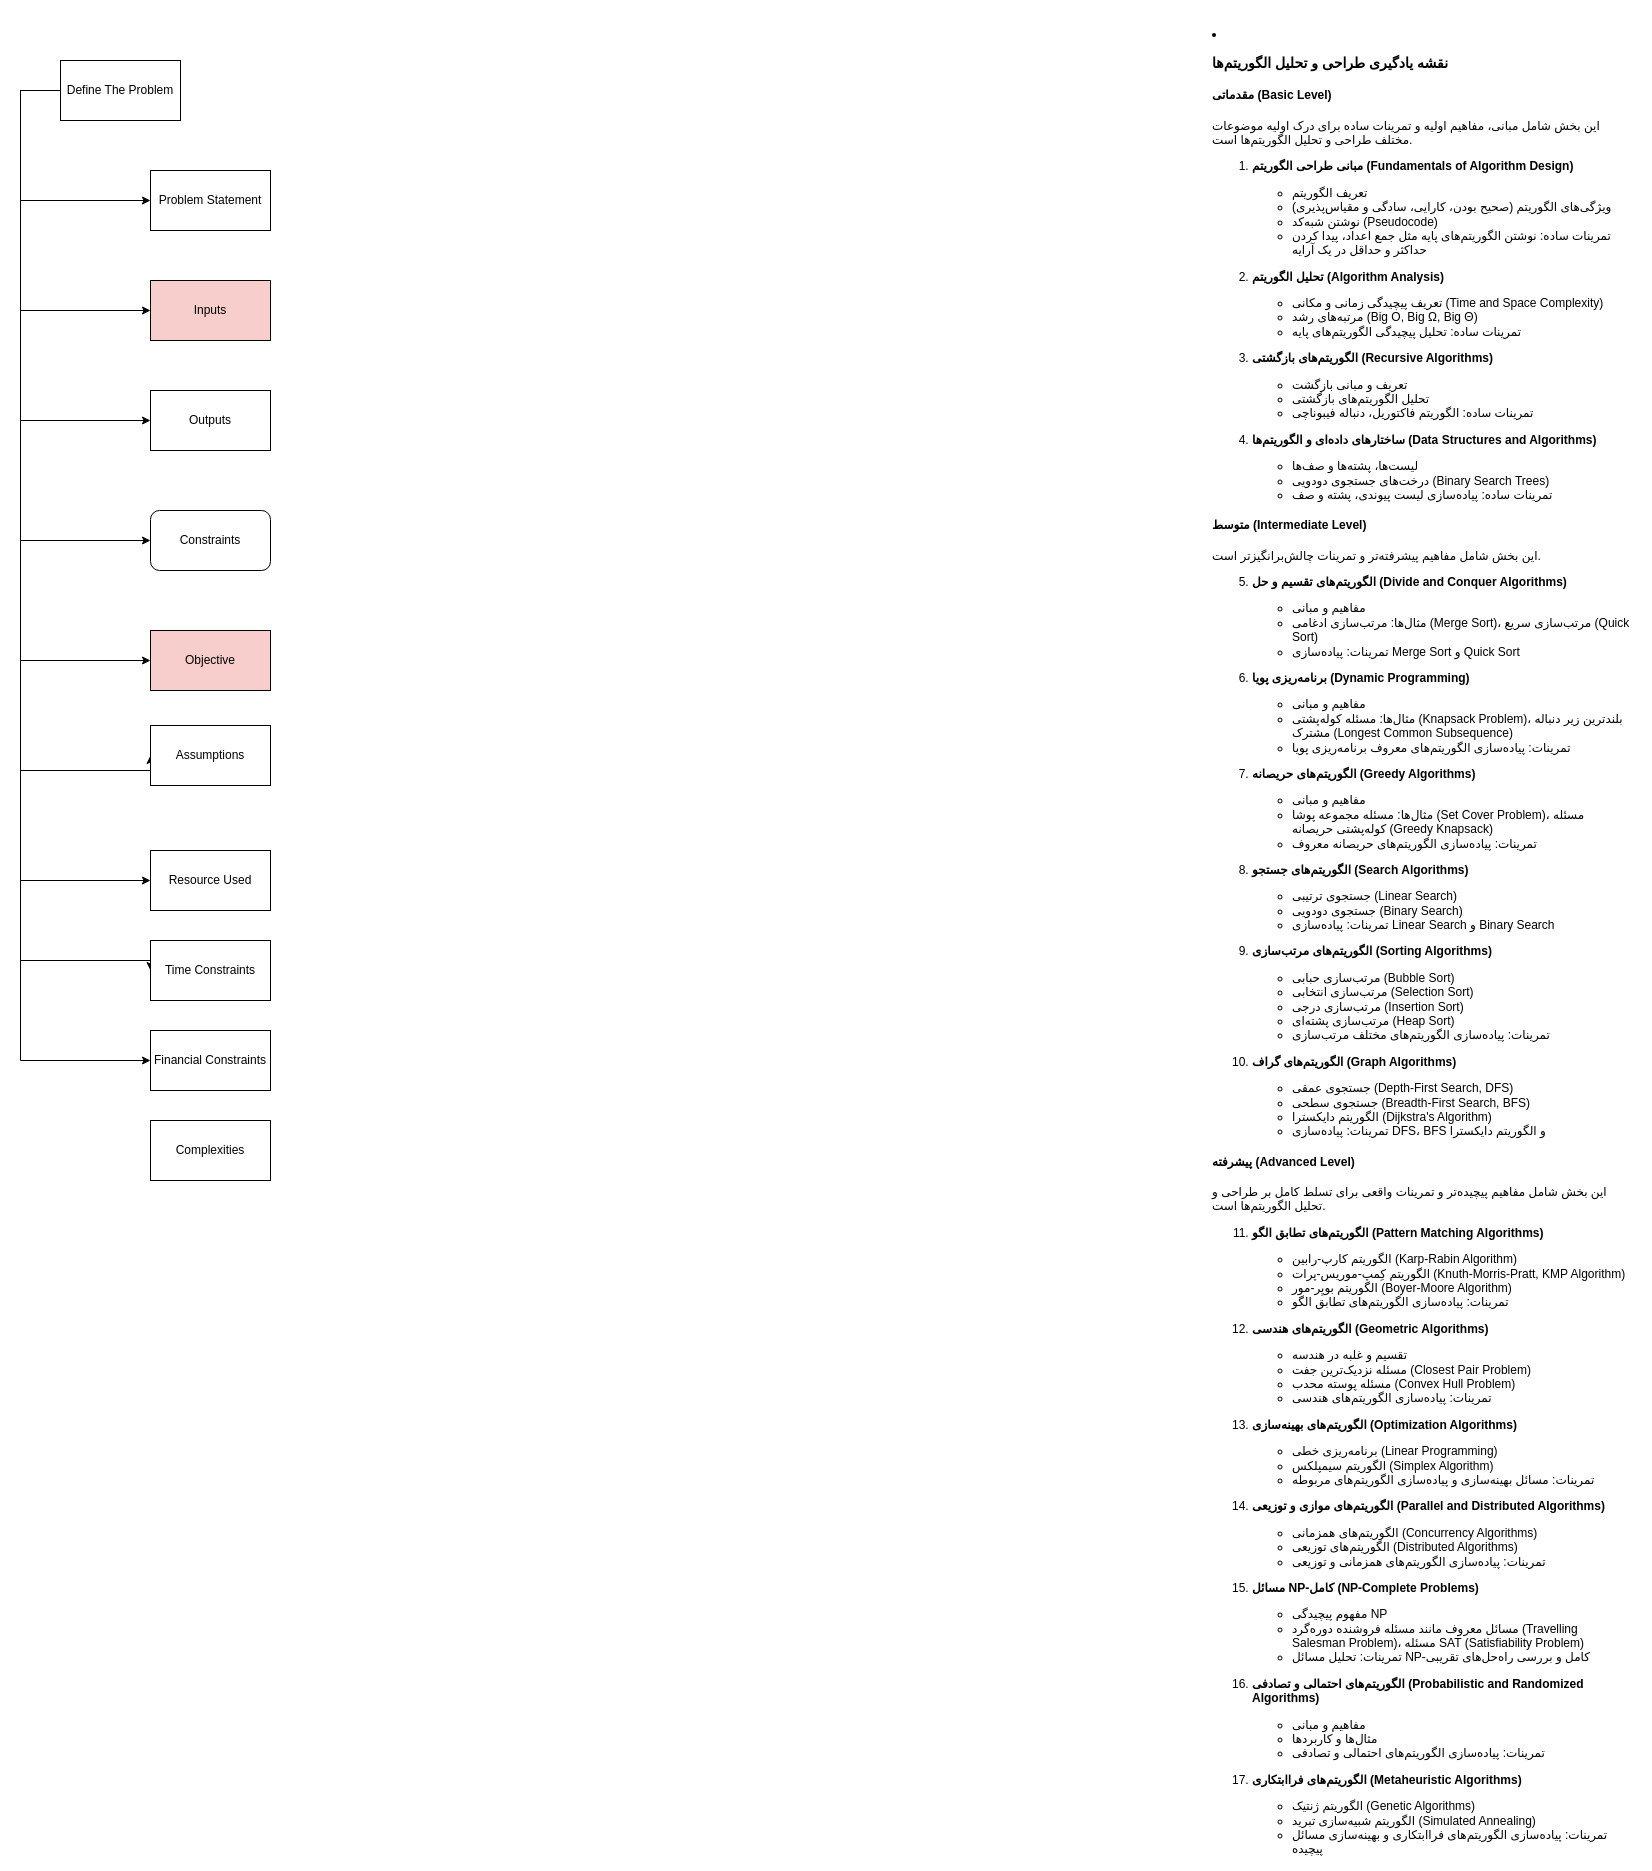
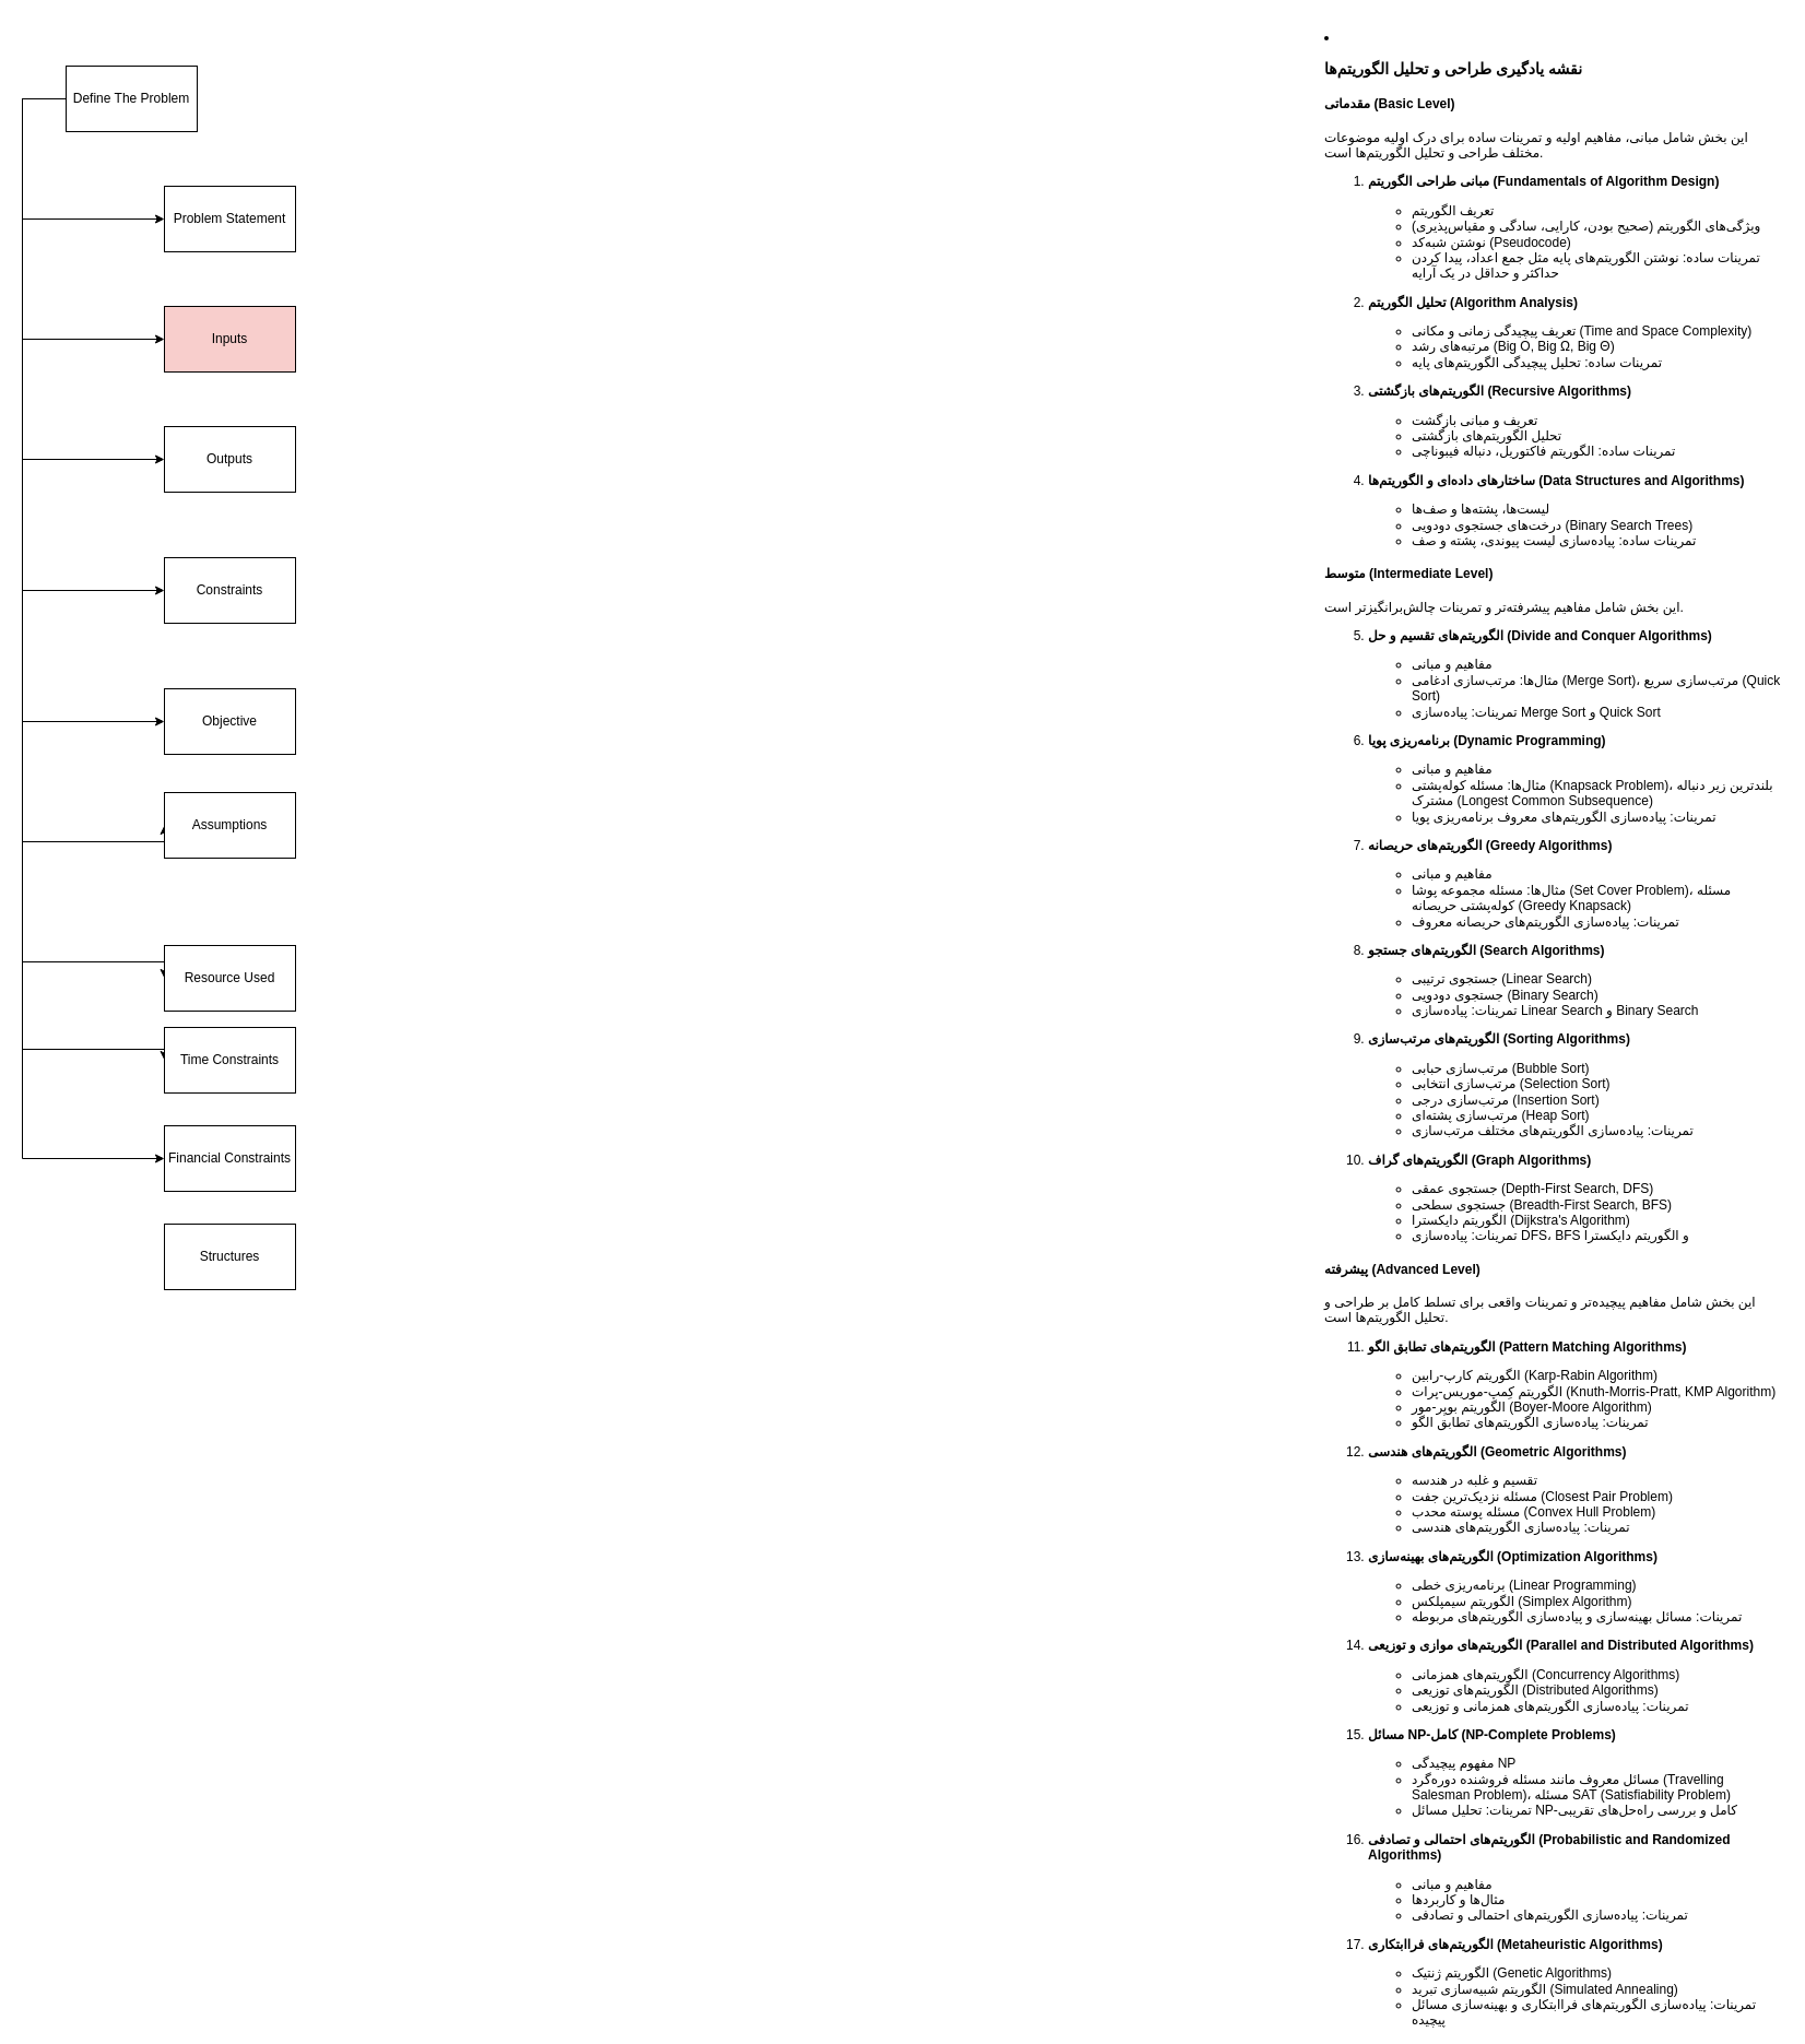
- <mxCell id="15" value="Constraints" style="whiteSpace=wrap;html=1;rounded=1;" parent="1" vertex="1"><mxGeometry x="150" y="510" width="120" height="60" as="geometry" /></mxCell>
+ <mxCell id="15" value="Constraints" style="rounded=0;whiteSpace=wrap;html=1;" parent="1" vertex="1"><mxGeometry x="150" y="510" width="120" height="60" as="geometry" /></mxCell>
- <mxCell id="16" value="Objective" style="rounded=0;whiteSpace=wrap;html=1;fillColor=#f8cecc;" parent="1" vertex="1"><mxGeometry x="150" y="630" width="120" height="60" as="geometry" /></mxCell>
+ <mxCell id="16" value="Objective" style="rounded=0;whiteSpace=wrap;html=1;" parent="1" vertex="1"><mxGeometry x="150" y="630" width="120" height="60" as="geometry" /></mxCell>
- <mxCell id="19" value="Resource Used" style="rounded=0;whiteSpace=wrap;html=1;" vertex="1" parent="1"><mxGeometry x="150" y="850" width="120" height="60" as="geometry" /></mxCell>
+ <mxCell id="19" value="Resource Used" style="rounded=0;whiteSpace=wrap;html=1;" vertex="1" parent="1"><mxGeometry x="150" y="865" width="120" height="60" as="geometry" /></mxCell>
- <mxCell id="22" value="Complexities" style="rounded=0;whiteSpace=wrap;html=1;" vertex="1" parent="1"><mxGeometry x="150" y="1120" width="120" height="60" as="geometry" /></mxCell>
+ <mxCell id="22" value="Structures" style="rounded=0;whiteSpace=wrap;html=1;" vertex="1" parent="1"><mxGeometry x="150" y="1120" width="120" height="60" as="geometry" /></mxCell>
